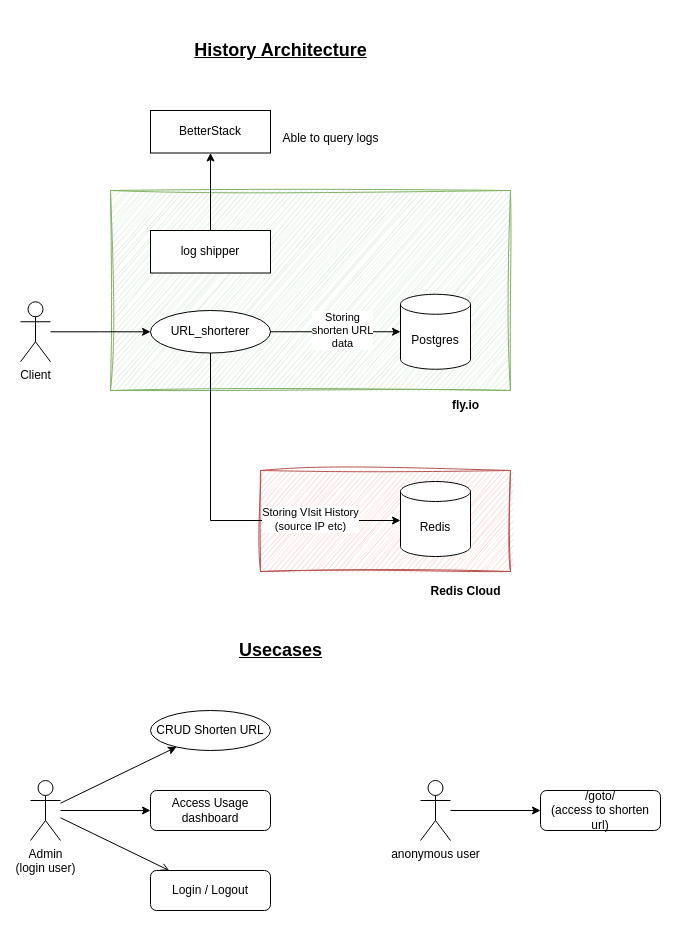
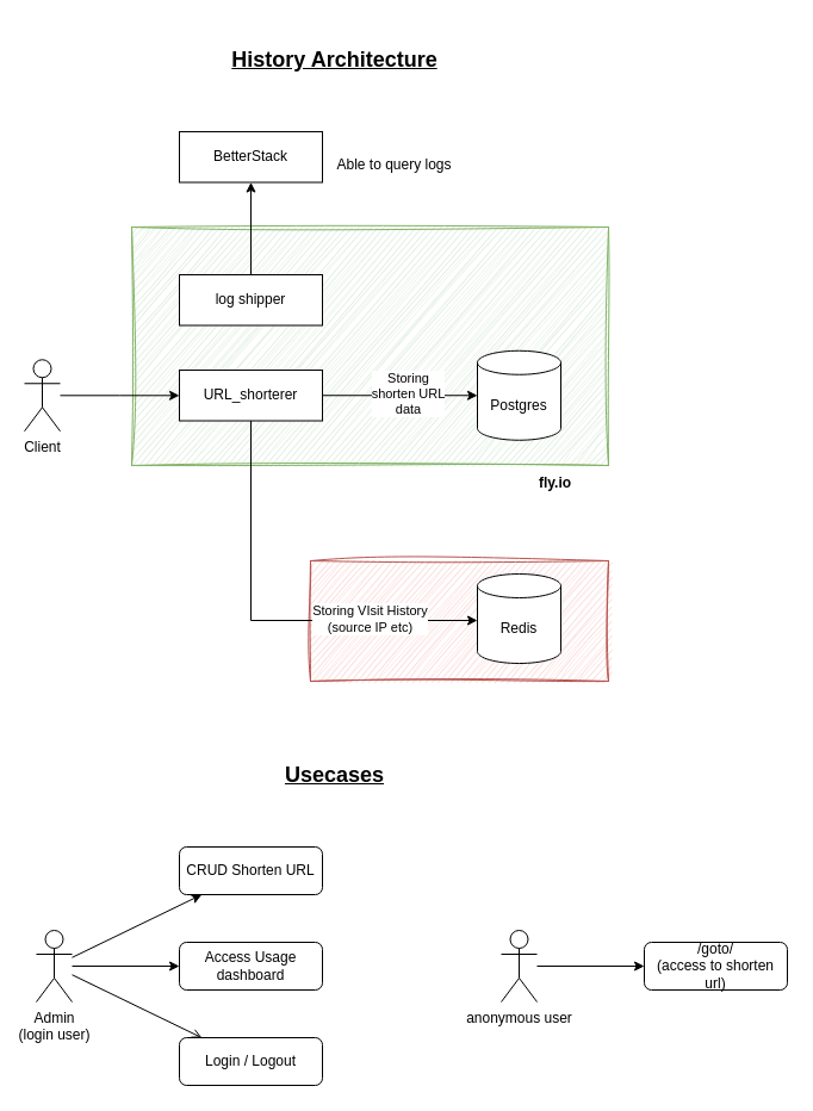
- <mxCell id="6" value="URL_shorterer" style="ellipse;whiteSpace=wrap;html=1;" vertex="1" parent="1"><mxGeometry x="150" y="310" width="120" height="42.5" as="geometry" /></mxCell>
+ <mxCell id="6" value="URL_shorterer" style="rounded=0;whiteSpace=wrap;html=1;" vertex="1" parent="1"><mxGeometry x="150" y="310" width="120" height="42.5" as="geometry" /></mxCell>
- <mxCell id="13" value="&lt;b&gt;Redis Cloud&lt;/b&gt;" style="text;html=1;align=center;verticalAlign=middle;resizable=0;points=[];autosize=1;strokeColor=none;fillColor=none;" vertex="1" parent="1"><mxGeometry x="420" y="576" width="90" height="30" as="geometry" /></mxCell>
- <mxCell id="22" value="CRUD Shorten URL" style="ellipse;whiteSpace=wrap;html=1;" vertex="1" parent="1"><mxGeometry x="150" y="710" width="120" height="40" as="geometry" /></mxCell>
+ <mxCell id="22" value="CRUD Shorten URL" style="rounded=1;whiteSpace=wrap;html=1;" vertex="1" parent="1"><mxGeometry x="150" y="710" width="120" height="40" as="geometry" /></mxCell>
